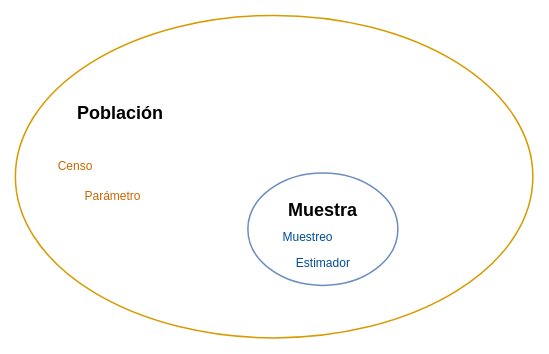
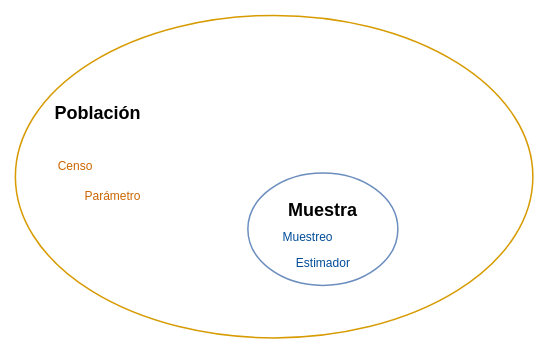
- <mxCell id="4" value="&lt;b style=&quot;font-size: 24px;&quot;&gt;&lt;font style=&quot;font-size: 24px;&quot;&gt;Población&lt;/font&gt;&lt;/b&gt;" style="rounded=0;whiteSpace=wrap;html=1;fillColor=none;strokeColor=none;strokeWidth=2;fontSize=24;" parent="1" vertex="1"><mxGeometry x="100" y="120" width="120" height="60" as="geometry" /></mxCell>
+ <mxCell id="4" value="&lt;b style=&quot;font-size: 24px;&quot;&gt;&lt;font style=&quot;font-size: 24px;&quot;&gt;Población&lt;/font&gt;&lt;/b&gt;" style="rounded=0;whiteSpace=wrap;html=1;fillColor=none;strokeColor=none;strokeWidth=2;fontSize=24;" parent="1" vertex="1"><mxGeometry x="70" y="120" width="120" height="60" as="geometry" /></mxCell>
